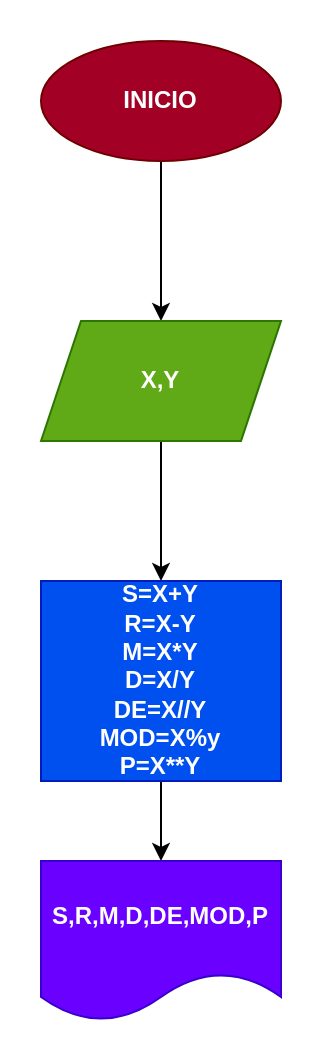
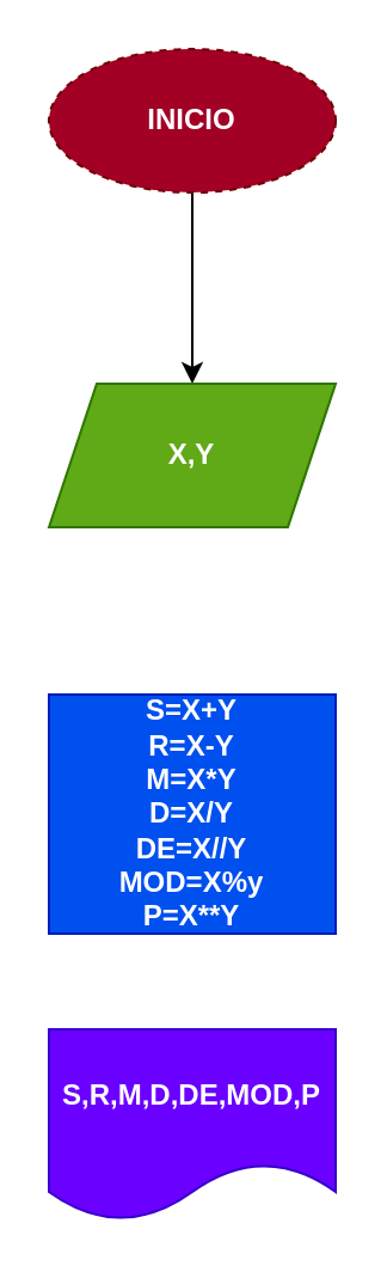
- <mxCell id="3" value="&lt;b&gt;INICIO&lt;/b&gt;" style="ellipse;whiteSpace=wrap;html=1;fillColor=#a20025;fontColor=#ffffff;strokeColor=#6F0000;" vertex="1" parent="1"><mxGeometry x="20" y="20" width="120" height="60" as="geometry" /></mxCell>
+ <mxCell id="3" value="&lt;b&gt;INICIO&lt;/b&gt;" style="ellipse;whiteSpace=wrap;html=1;fillColor=#a20025;fontColor=#ffffff;strokeColor=#6F0000;dashed=1;" vertex="1" parent="1"><mxGeometry x="20" y="20" width="120" height="60" as="geometry" /></mxCell>
- <mxCell id="4" value="" style="edgeStyle=none;html=1;" edge="1" parent="1" source="5" target="7"><mxGeometry relative="1" as="geometry" /></mxCell>
- <mxCell id="6" value="" style="edgeStyle=none;html=1;" edge="1" parent="1" source="7" target="8"><mxGeometry relative="1" as="geometry" /></mxCell>
